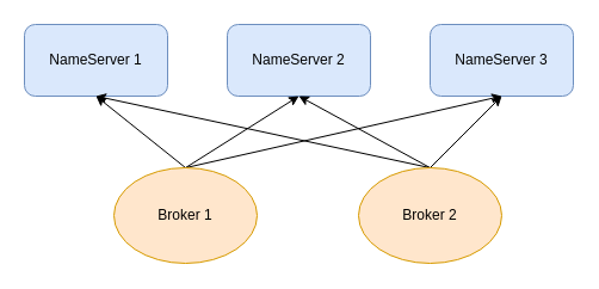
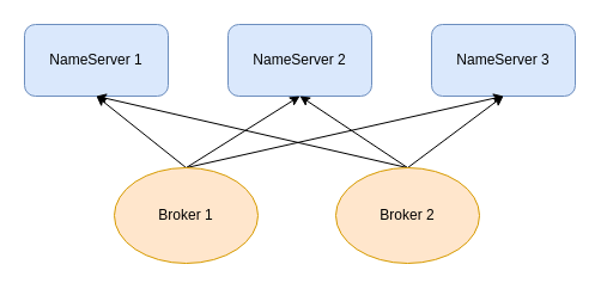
- <mxCell id="12" value="Broker 2" style="ellipse;whiteSpace=wrap;html=1;fillColor=#ffe6cc;strokeColor=#d79b00;" vertex="1" parent="1"><mxGeometry x="300" y="140" width="120" height="80" as="geometry" /></mxCell>
+ <mxCell id="12" value="Broker 2" style="ellipse;whiteSpace=wrap;html=1;fillColor=#ffe6cc;strokeColor=#d79b00;" vertex="1" parent="1"><mxGeometry x="280" y="140" width="120" height="80" as="geometry" /></mxCell>
